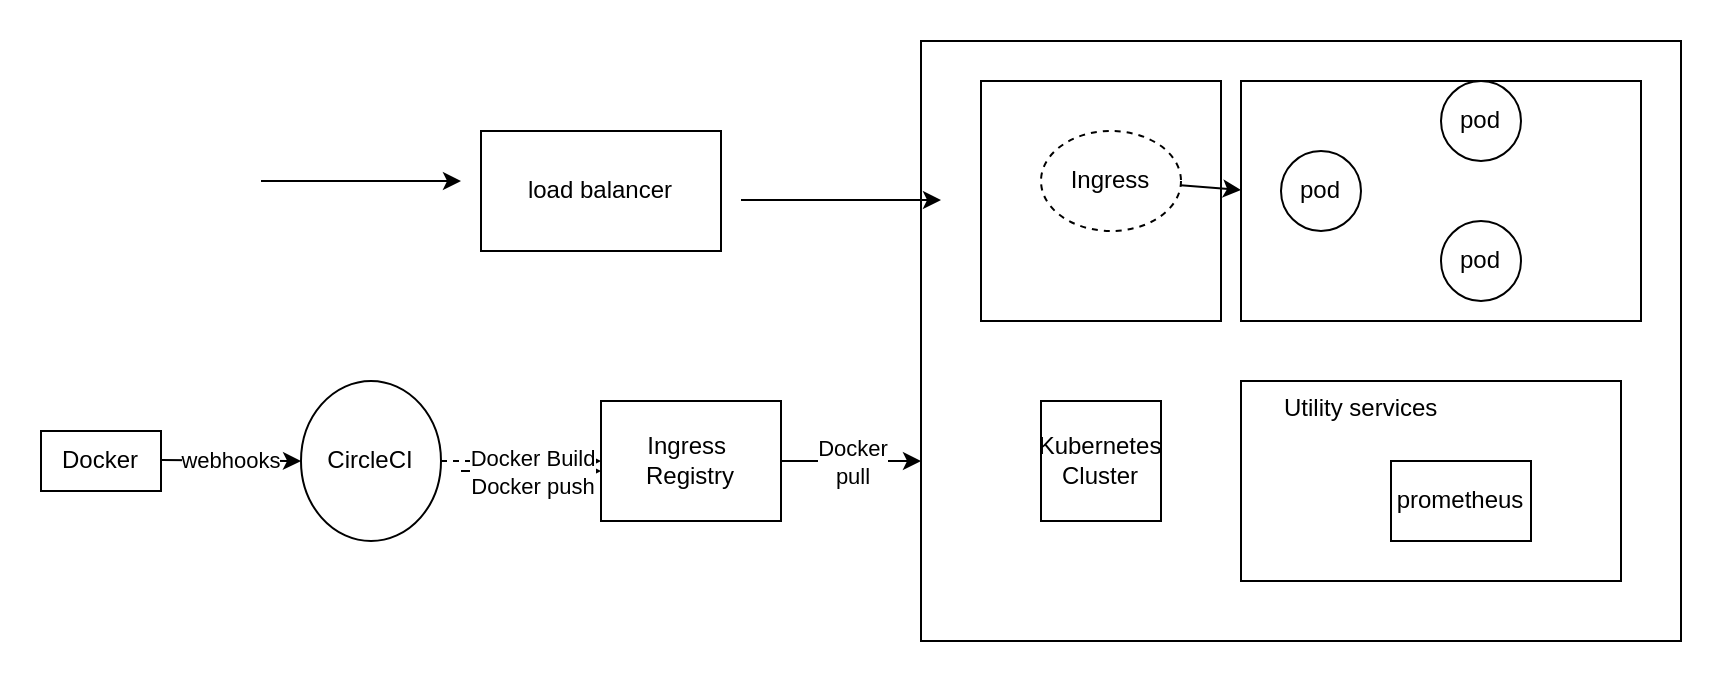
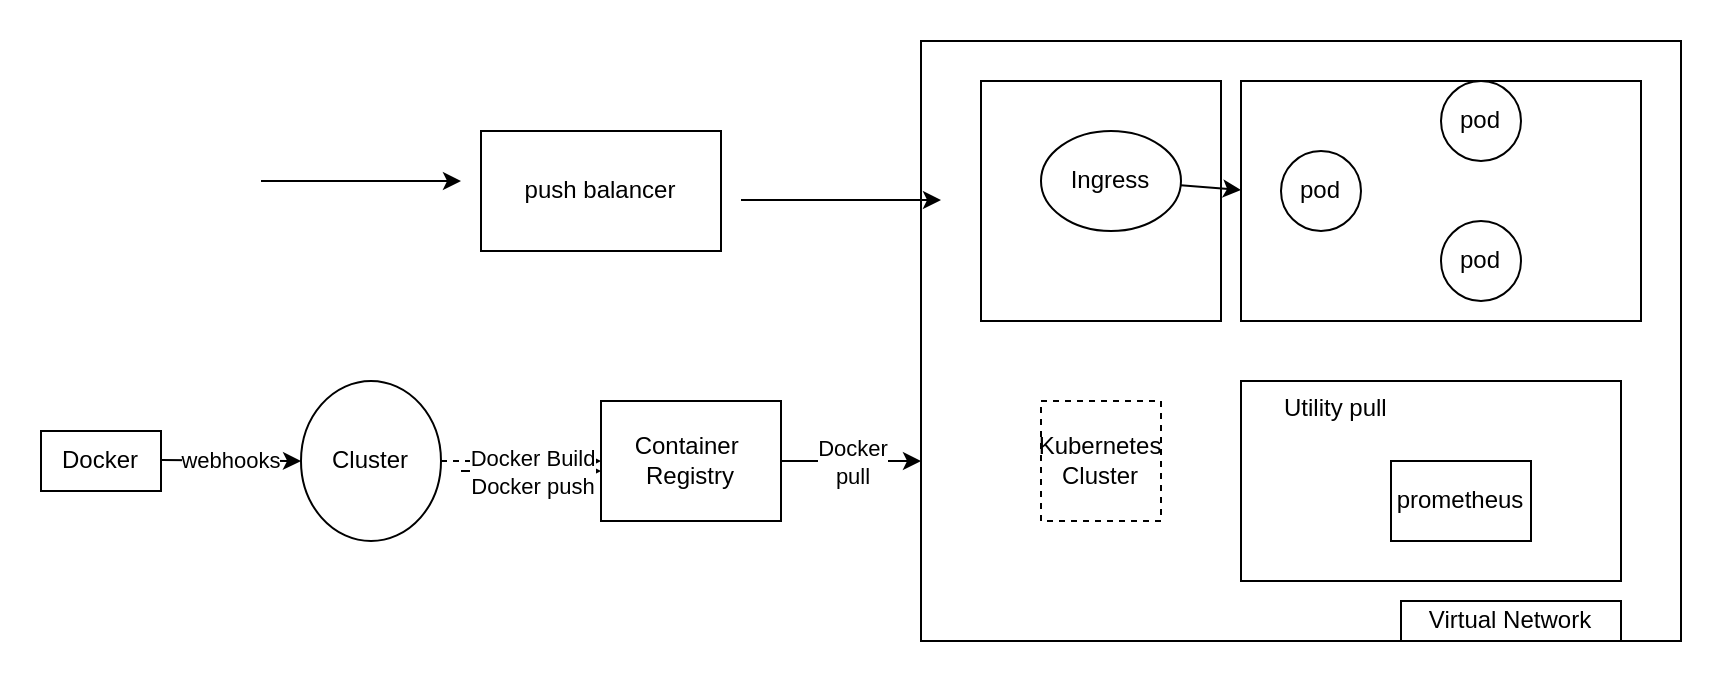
- <mxCell id="26" value="Ingress" style="ellipse;whiteSpace=wrap;html=1;dashed=1;" vertex="1" parent="1"><mxGeometry x="520" y="65" width="70" height="50" as="geometry" /></mxCell>
+ <mxCell id="26" value="Ingress" style="ellipse;whiteSpace=wrap;html=1;" vertex="1" parent="1"><mxGeometry x="520" y="65" width="70" height="50" as="geometry" /></mxCell>
- <mxCell id="16" value="load balancer" style="rounded=0;whiteSpace=wrap;html=1;" vertex="1" parent="1"><mxGeometry x="240" y="65" width="120" height="60" as="geometry" /></mxCell>
+ <mxCell id="16" value="push balancer" style="rounded=0;whiteSpace=wrap;html=1;" vertex="1" parent="1"><mxGeometry x="240" y="65" width="120" height="60" as="geometry" /></mxCell>
- <mxCell id="13" value="Utility services" style="text;whiteSpace=wrap;html=1;" vertex="1" parent="1"><mxGeometry x="640" y="190" width="100" height="30" as="geometry" /></mxCell>
+ <mxCell id="13" value="Utility pull" style="text;whiteSpace=wrap;html=1;" vertex="1" parent="1"><mxGeometry x="640" y="190" width="100" height="30" as="geometry" /></mxCell>
- <mxCell id="4" value="CircleCI&lt;br&gt;" style="ellipse;whiteSpace=wrap;html=1;" vertex="1" parent="1"><mxGeometry x="150" y="190" width="70" height="80" as="geometry" /></mxCell>
+ <mxCell id="4" value="Cluster&lt;br&gt;" style="ellipse;whiteSpace=wrap;html=1;" vertex="1" parent="1"><mxGeometry x="150" y="190" width="70" height="80" as="geometry" /></mxCell>
- <mxCell id="5" value="Ingress&amp;nbsp;&lt;br&gt;Registry" style="rounded=0;whiteSpace=wrap;html=1;" vertex="1" parent="1"><mxGeometry x="300" y="200" width="90" height="60" as="geometry" /></mxCell>
+ <mxCell id="5" value="Container&amp;nbsp;&lt;br&gt;Registry" style="rounded=0;whiteSpace=wrap;html=1;" vertex="1" parent="1"><mxGeometry x="300" y="200" width="90" height="60" as="geometry" /></mxCell>
- <mxCell id="15" value="Kubernetes Cluster" style="rounded=0;whiteSpace=wrap;html=1;" vertex="1" parent="1"><mxGeometry x="520" y="200" width="60" height="60" as="geometry" /></mxCell>
+ <mxCell id="15" value="Kubernetes Cluster" style="rounded=0;whiteSpace=wrap;html=1;dashed=1;" vertex="1" parent="1"><mxGeometry x="520" y="200" width="60" height="60" as="geometry" /></mxCell>
+ <mxCell id="27" value="Virtual Network" style="rounded=0;whiteSpace=wrap;html=1;" vertex="1" parent="1"><mxGeometry x="700" y="300" width="110" height="20" as="geometry" /></mxCell>
